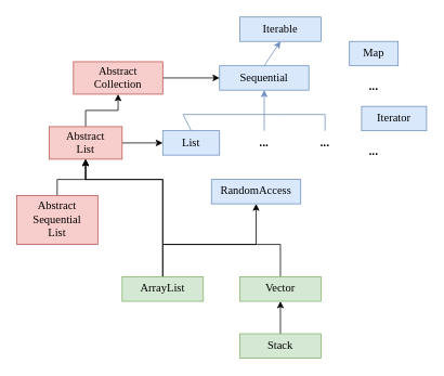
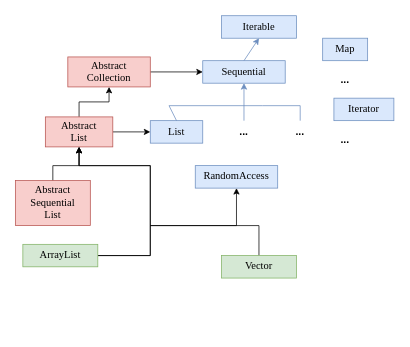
- <mxCell id="25" value="ArrayList" style="text;html=1;strokeColor=#82b366;fillColor=#d5e8d4;align=center;verticalAlign=middle;whiteSpace=wrap;rounded=0;fontSize=14;glass=0;shadow=0;fontFamily=Lucida Console;" vertex="1" parent="1"><mxGeometry x="150" y="340" width="100" height="30" as="geometry" /></mxCell>
+ <mxCell id="25" value="ArrayList" style="text;html=1;strokeColor=#82b366;fillColor=#d5e8d4;align=center;verticalAlign=middle;whiteSpace=wrap;rounded=0;fontSize=14;glass=0;shadow=0;fontFamily=Lucida Console;" vertex="1" parent="1"><mxGeometry x="30" y="325" width="100" height="30" as="geometry" /></mxCell>
- <mxCell id="28" style="edgeStyle=orthogonalEdgeStyle;rounded=0;orthogonalLoop=1;jettySize=auto;html=1;entryX=0.5;entryY=1;entryDx=0;entryDy=0;" edge="1" parent="1" source="29" target="27"><mxGeometry relative="1" as="geometry" /></mxCell>
- <mxCell id="29" value="Stack" style="text;html=1;strokeColor=#82b366;fillColor=#d5e8d4;align=center;verticalAlign=middle;whiteSpace=wrap;rounded=0;fontSize=14;glass=0;shadow=0;fontFamily=Lucida Console;" vertex="1" parent="1"><mxGeometry x="295" y="410" width="100" height="30" as="geometry" /></mxCell>
